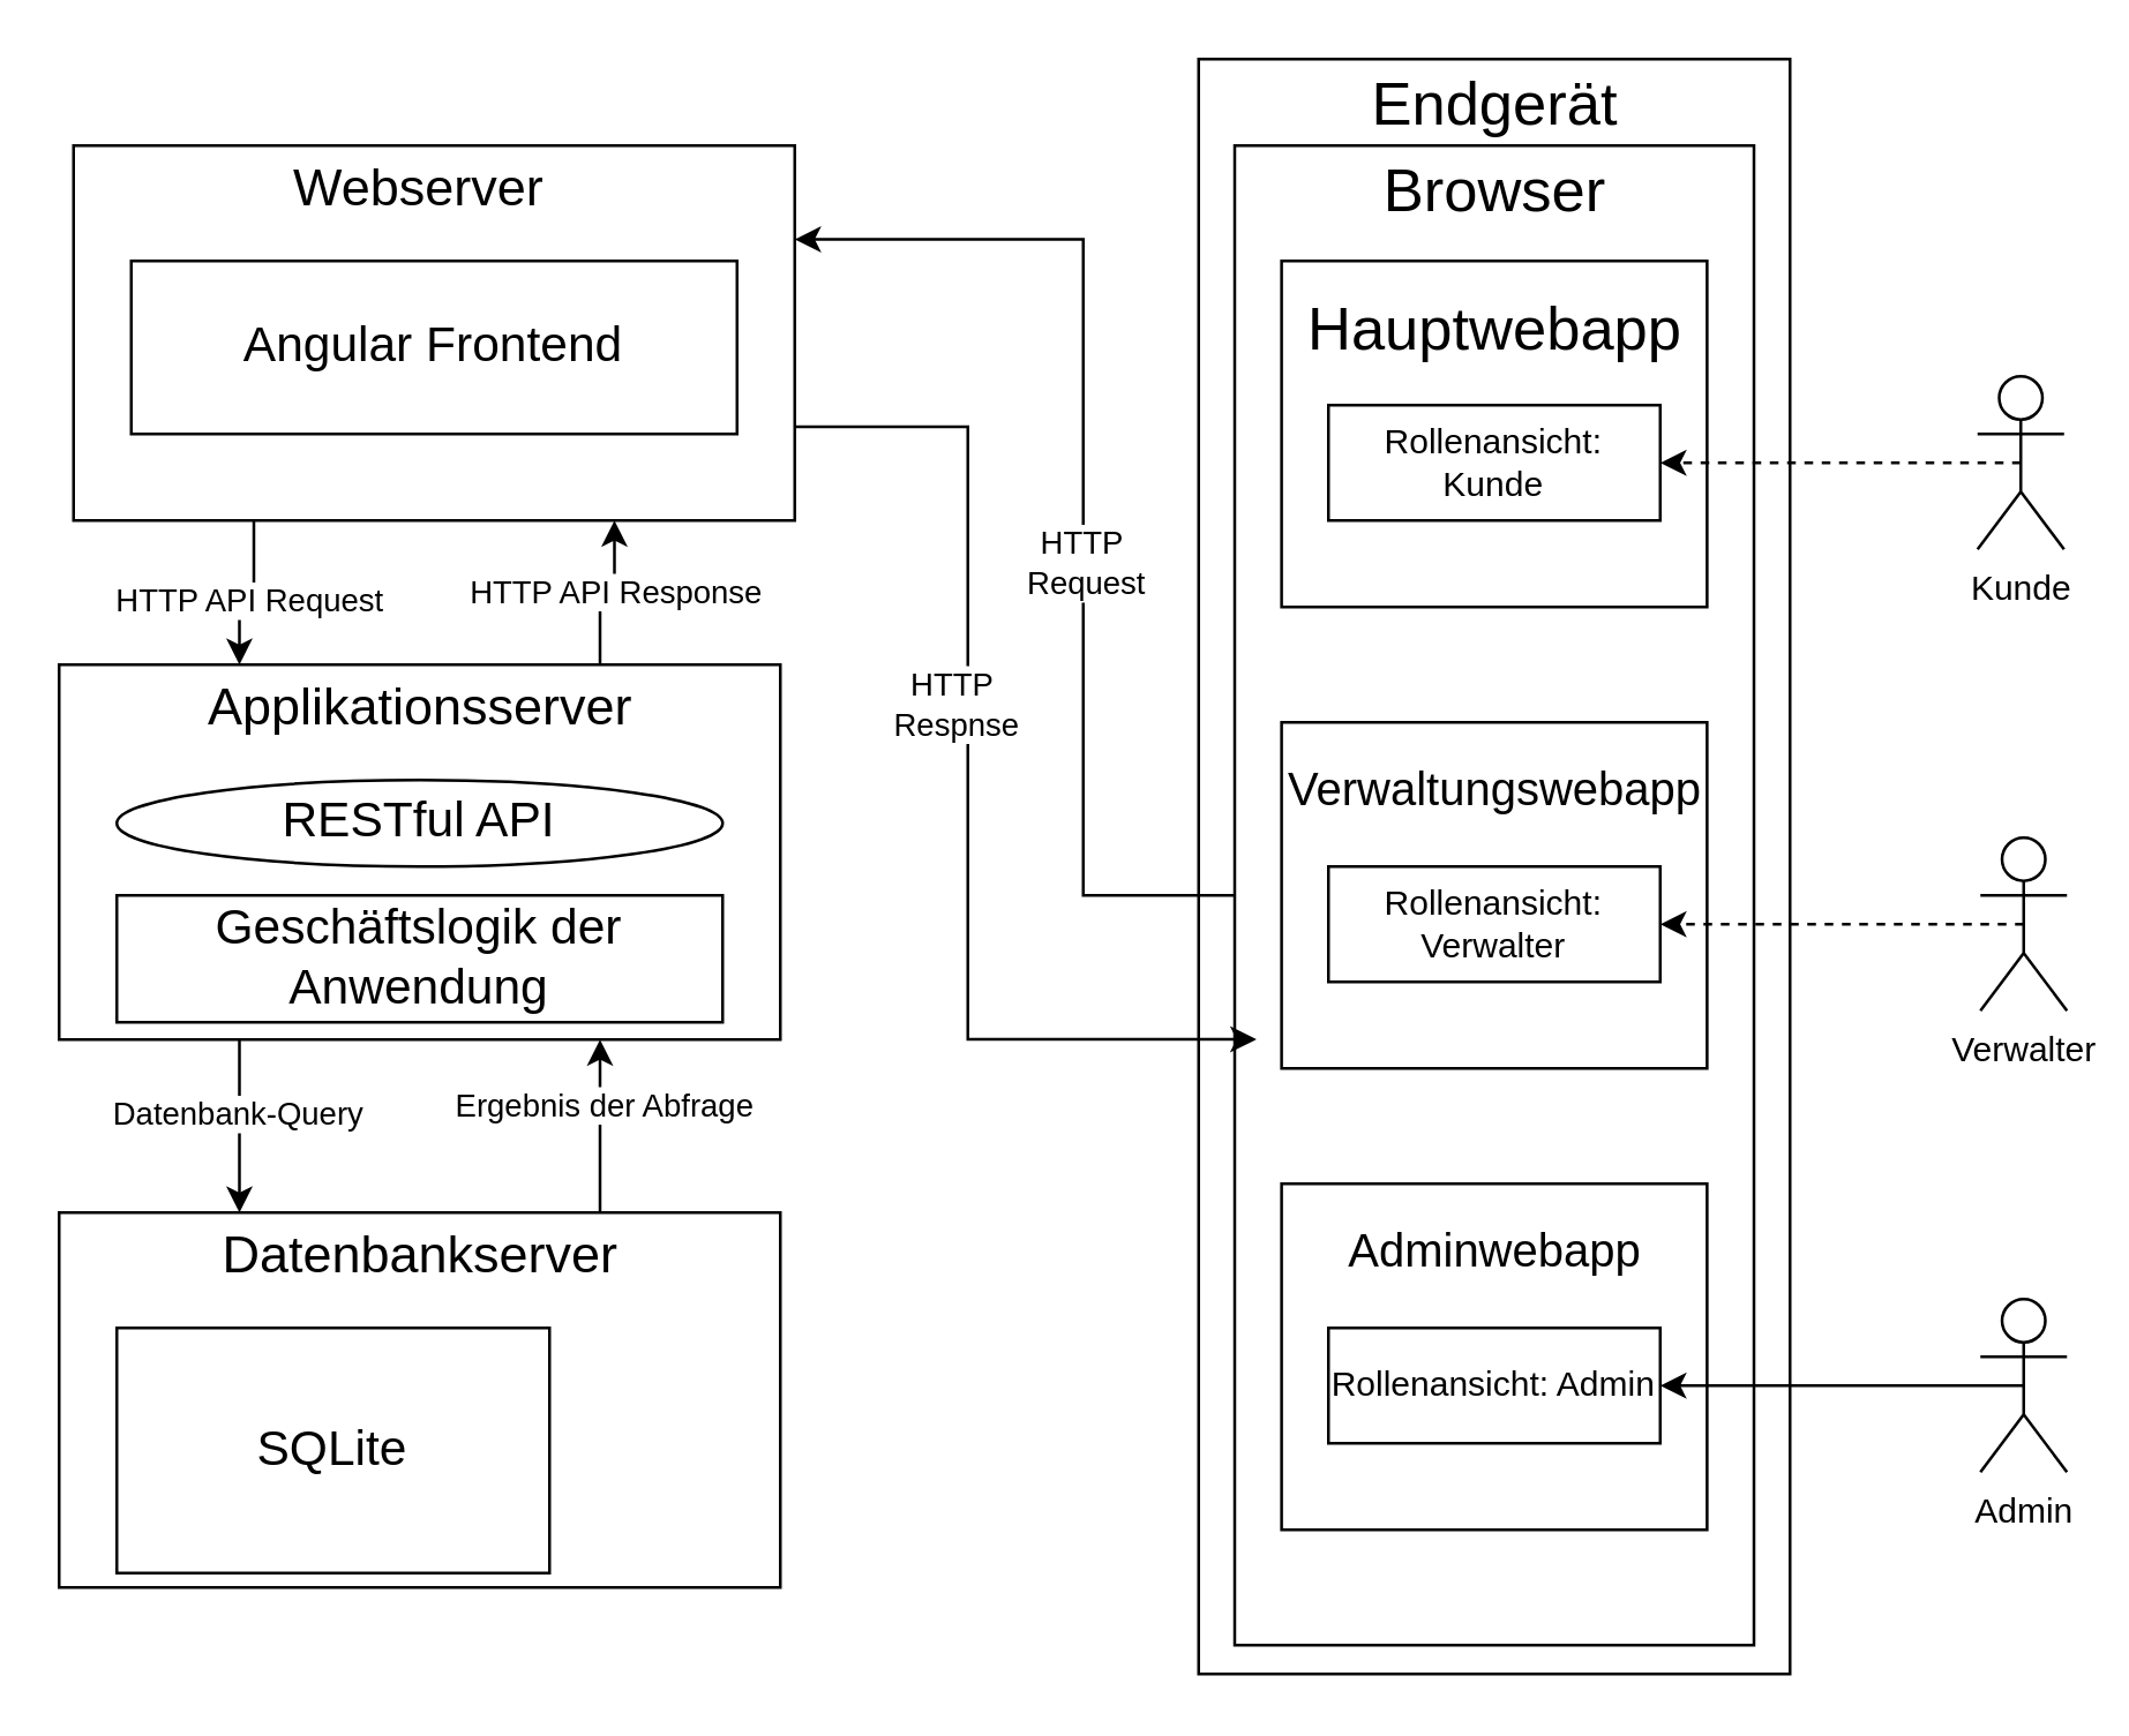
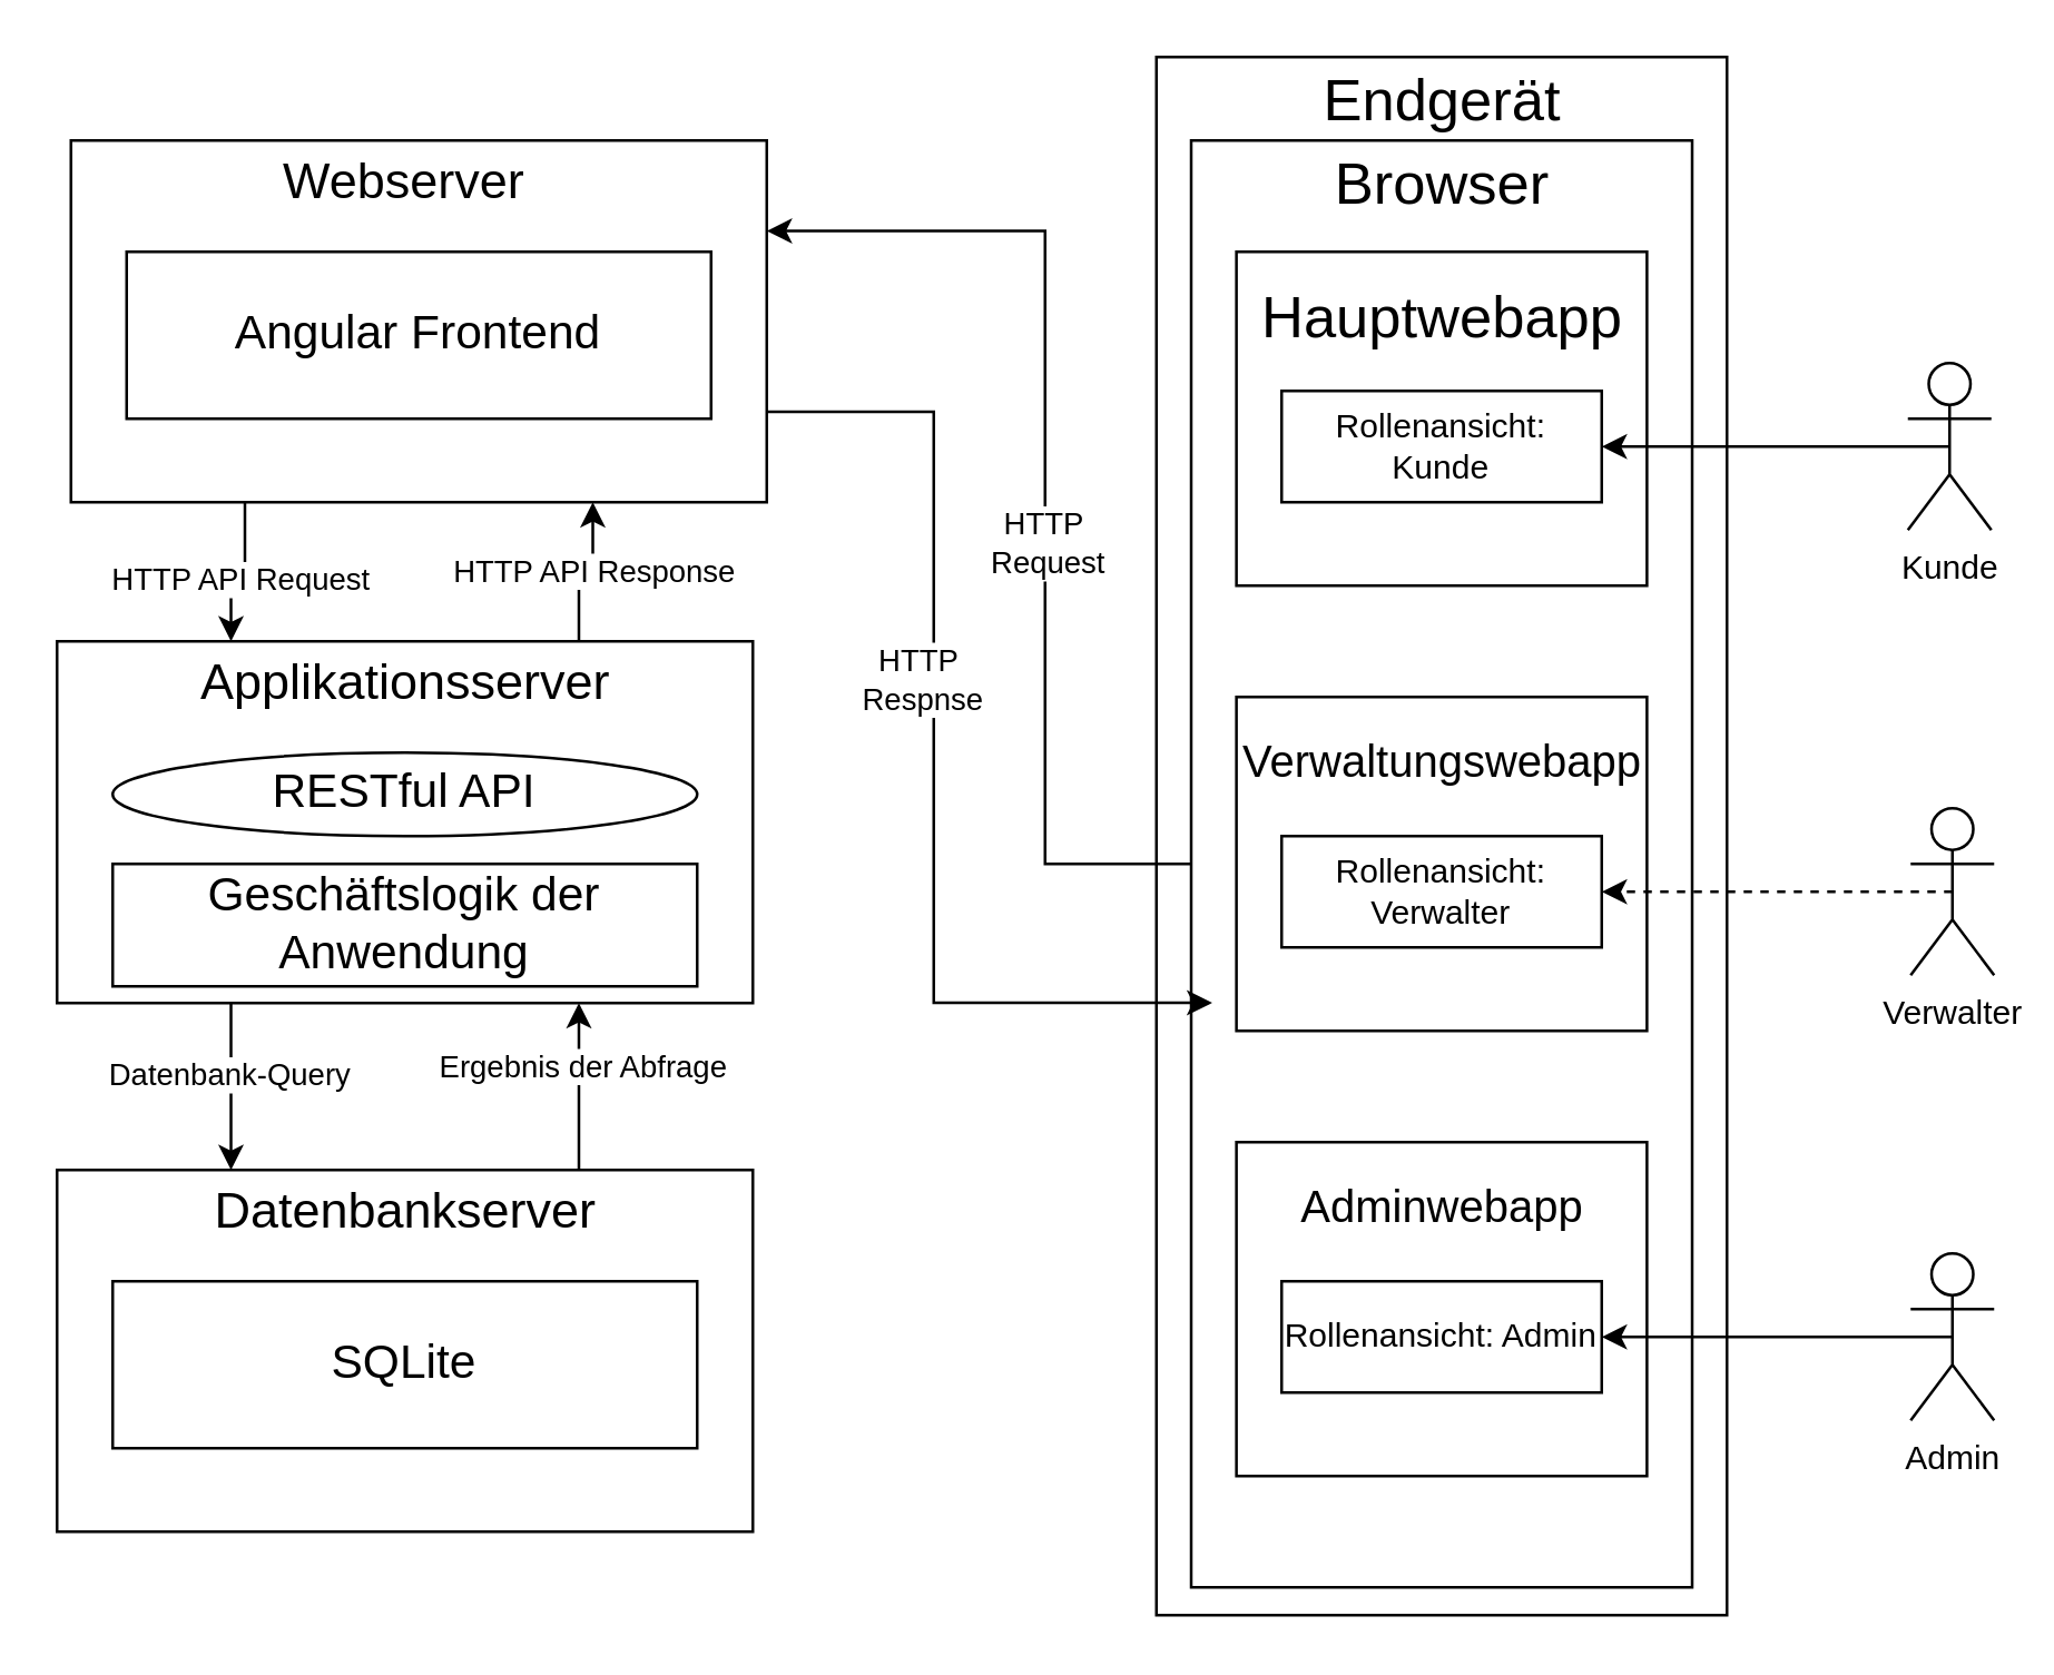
- <mxCell id="35" style="edgeStyle=orthogonalEdgeStyle;rounded=0;orthogonalLoop=1;jettySize=auto;html=1;exitX=0.5;exitY=0.5;exitDx=0;exitDy=0;exitPerimeter=0;entryX=1;entryY=0.5;entryDx=0;entryDy=0;dashed=1;" parent="1" source="36" target="28" edge="1"><mxGeometry relative="1" as="geometry" /></mxCell>
+ <mxCell id="35" style="edgeStyle=orthogonalEdgeStyle;rounded=0;orthogonalLoop=1;jettySize=auto;html=1;exitX=0.5;exitY=0.5;exitDx=0;exitDy=0;exitPerimeter=0;entryX=1;entryY=0.5;entryDx=0;entryDy=0;" parent="1" source="36" target="28" edge="1"><mxGeometry relative="1" as="geometry" /></mxCell>
- <mxCell id="18" value="&lt;font style=&quot;font-size: 17px;&quot;&gt;SQLite&lt;/font&gt;" style="rounded=0;whiteSpace=wrap;html=1;" parent="1" vertex="1"><mxGeometry x="40" y="460" width="150" height="85" as="geometry" /></mxCell>
+ <mxCell id="18" value="&lt;font style=&quot;font-size: 17px;&quot;&gt;SQLite&lt;/font&gt;" style="rounded=0;whiteSpace=wrap;html=1;" parent="1" vertex="1"><mxGeometry x="40" y="460" width="210" height="60" as="geometry" /></mxCell>
